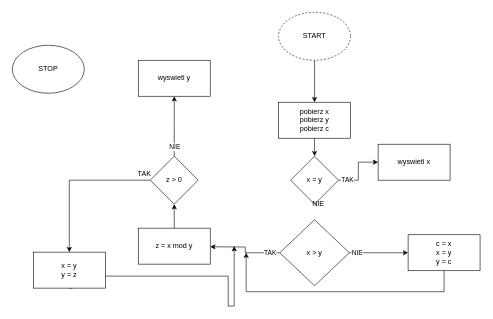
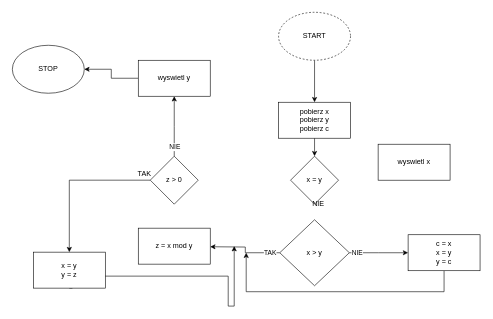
+ <mxCell id="26" style="edgeStyle=orthogonalEdgeStyle;rounded=0;orthogonalLoop=1;jettySize=auto;html=1;exitX=0;exitY=0.5;exitDx=0;exitDy=0;entryX=1;entryY=0.5;entryDx=0;entryDy=0;" edge="1" parent="1" source="27" target="4"><mxGeometry relative="1" as="geometry" /></mxCell>
- <mxCell id="16" style="edgeStyle=orthogonalEdgeStyle;rounded=0;orthogonalLoop=1;jettySize=auto;html=1;exitX=1;exitY=0.5;exitDx=0;exitDy=0;" edge="1" parent="1" source="18" target="20"><mxGeometry relative="1" as="geometry"><mxPoint x="680" y="300" as="targetPoint" /></mxGeometry></mxCell>
- <mxCell id="17" value="TAK" style="edgeLabel;html=1;align=center;verticalAlign=middle;resizable=0;points=[];" vertex="1" connectable="0" parent="16"><mxGeometry x="-0.707" y="1" relative="1" as="geometry"><mxPoint as="offset" /></mxGeometry></mxCell>
- <mxCell id="14" style="edgeStyle=orthogonalEdgeStyle;rounded=0;orthogonalLoop=1;jettySize=auto;html=1;exitX=0.5;exitY=0;exitDx=0;exitDy=0;" edge="1" parent="1" source="15" target="24"><mxGeometry relative="1" as="geometry"><mxPoint x="290" y="330" as="targetPoint" /></mxGeometry></mxCell>
